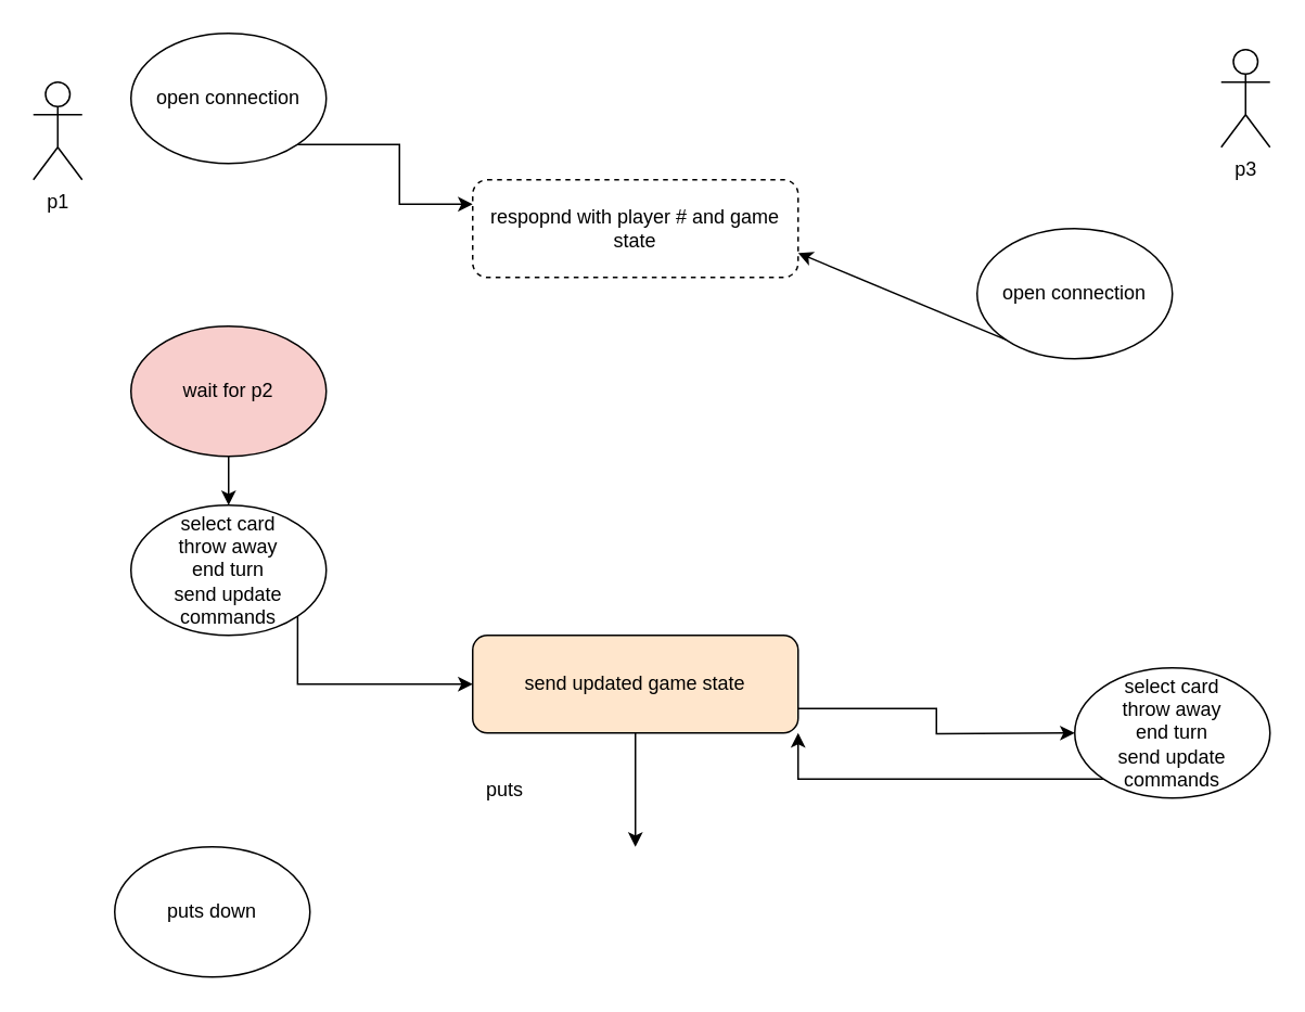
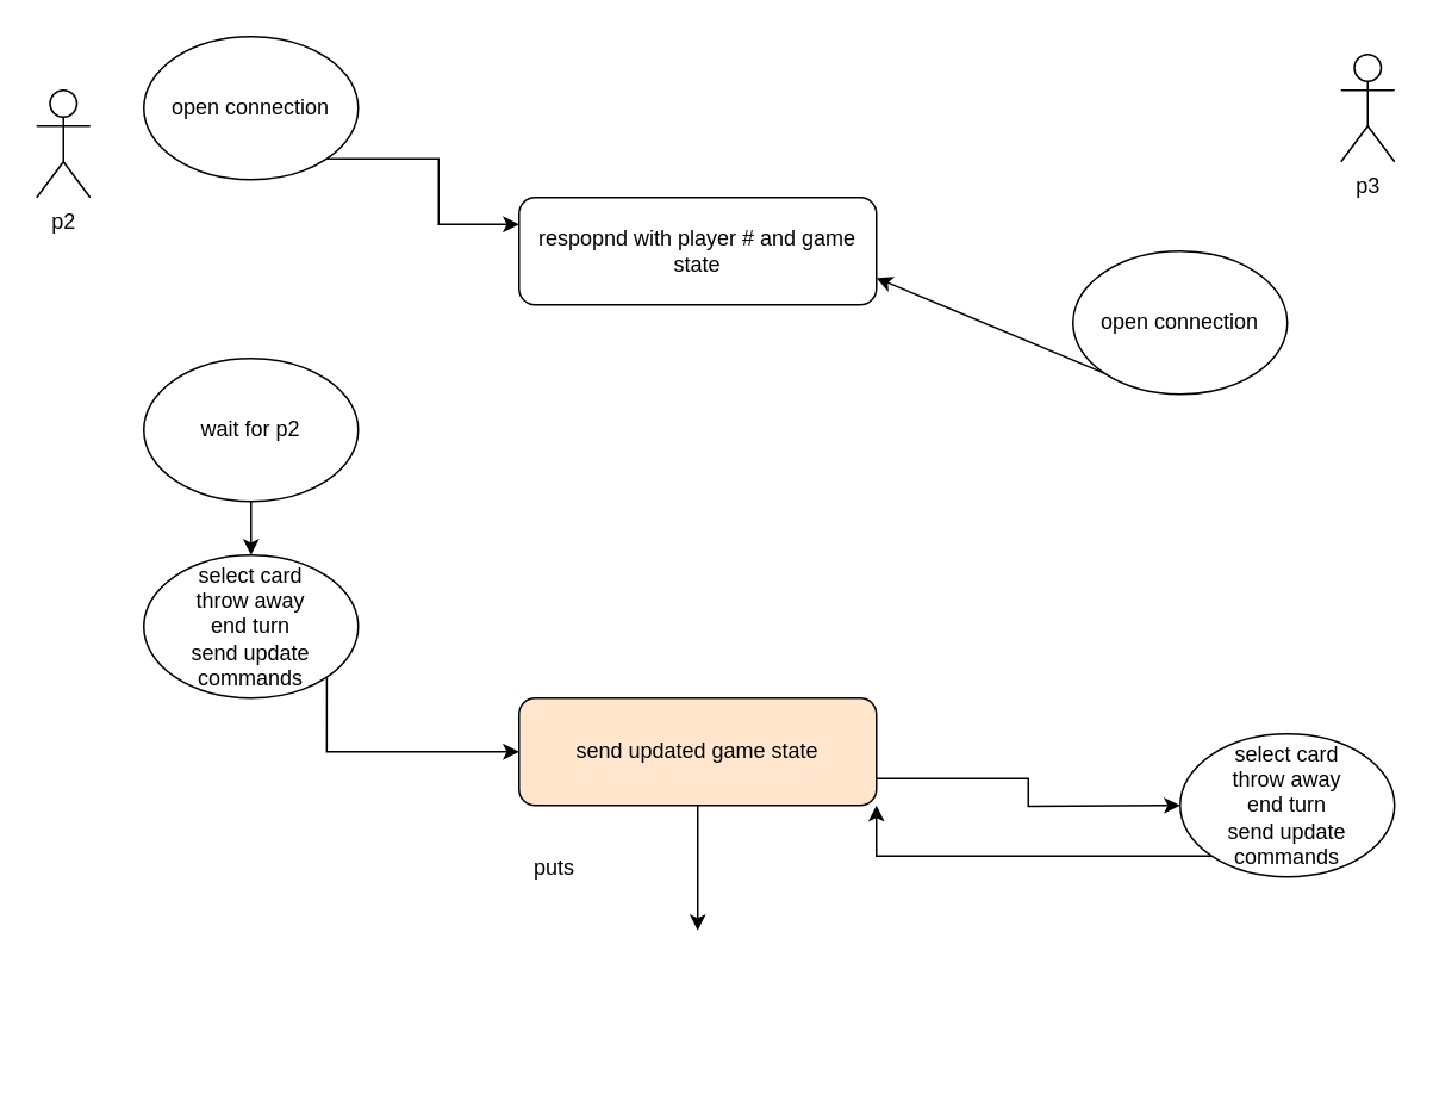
- <mxCell id="2" value="p1" style="shape=umlActor;verticalLabelPosition=bottom;verticalAlign=top;html=1;outlineConnect=0;" vertex="1" parent="1"><mxGeometry y="50" width="30" height="60" as="geometry" x="20" /></mxCell>
+ <mxCell id="2" value="p2" style="shape=umlActor;verticalLabelPosition=bottom;verticalAlign=top;html=1;outlineConnect=0;" vertex="1" parent="1"><mxGeometry y="50" width="30" height="60" as="geometry" x="20" /></mxCell>
- <mxCell id="5" value="respopnd with player # and game state" style="rounded=1;whiteSpace=wrap;html=1;dashed=1;" vertex="1" parent="1"><mxGeometry x="290" y="110" width="200" height="60" as="geometry" /></mxCell>
+ <mxCell id="5" value="respopnd with player # and game state" style="rounded=1;whiteSpace=wrap;html=1;" vertex="1" parent="1"><mxGeometry x="290" y="110" width="200" height="60" as="geometry" /></mxCell>
- <mxCell id="7" value="wait for p2" style="ellipse;whiteSpace=wrap;html=1;fillColor=#f8cecc;" vertex="1" parent="1"><mxGeometry x="80" y="200" width="120" height="80" as="geometry" /></mxCell>
+ <mxCell id="7" value="wait for p2" style="ellipse;whiteSpace=wrap;html=1;" vertex="1" parent="1"><mxGeometry x="80" y="200" width="120" height="80" as="geometry" /></mxCell>
- <mxCell id="19" value="puts down" style="ellipse;whiteSpace=wrap;html=1;" vertex="1" parent="1"><mxGeometry x="70" y="520" width="120" height="80" as="geometry" /></mxCell>
